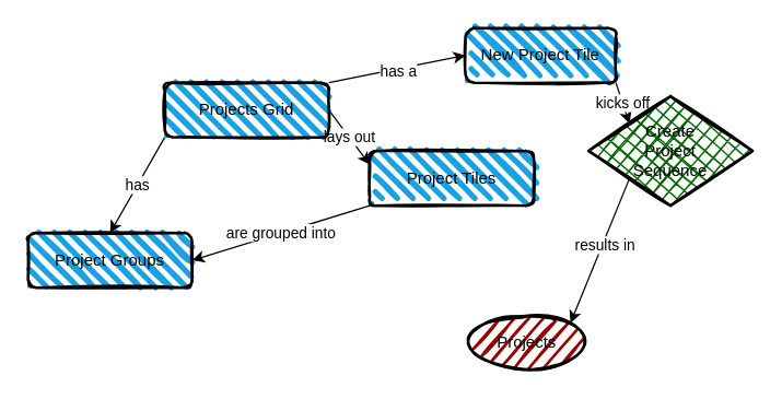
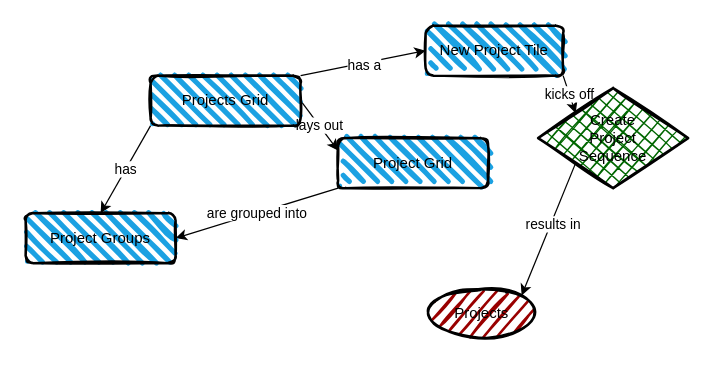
- <mxCell id="9" value="Project Tiles" style="rounded=1;whiteSpace=wrap;html=1;strokeWidth=2;fillWeight=4;hachureGap=8;hachureAngle=45;fillColor=#1ba1e2;sketch=1;" parent="1" vertex="1"><mxGeometry x="270" y="110" width="120" height="40" as="geometry" /></mxCell>
+ <mxCell id="9" value="Project Grid" style="rounded=1;whiteSpace=wrap;html=1;strokeWidth=2;fillWeight=4;hachureGap=8;hachureAngle=45;fillColor=#1ba1e2;sketch=1;" parent="1" vertex="1"><mxGeometry x="270" y="110" width="120" height="40" as="geometry" /></mxCell>
